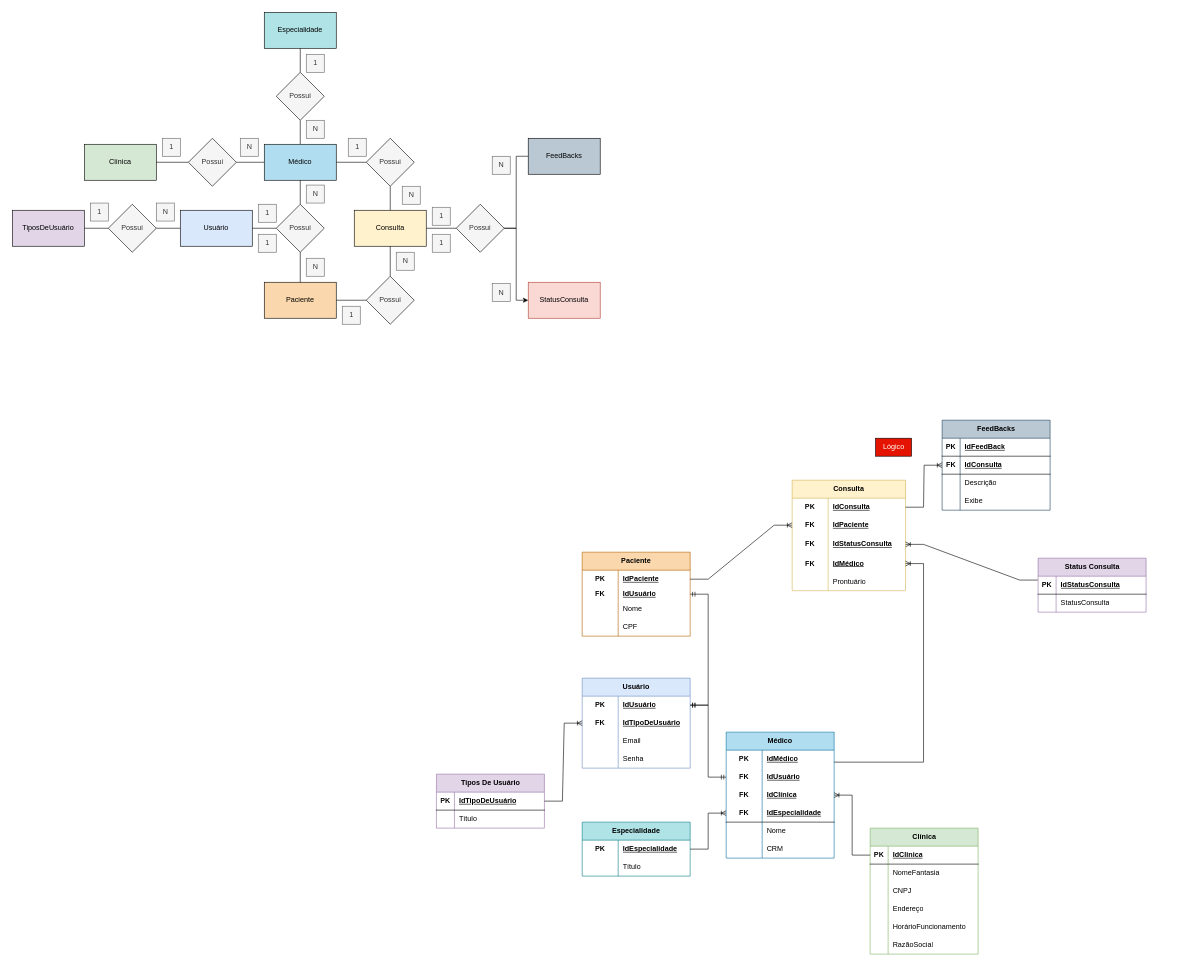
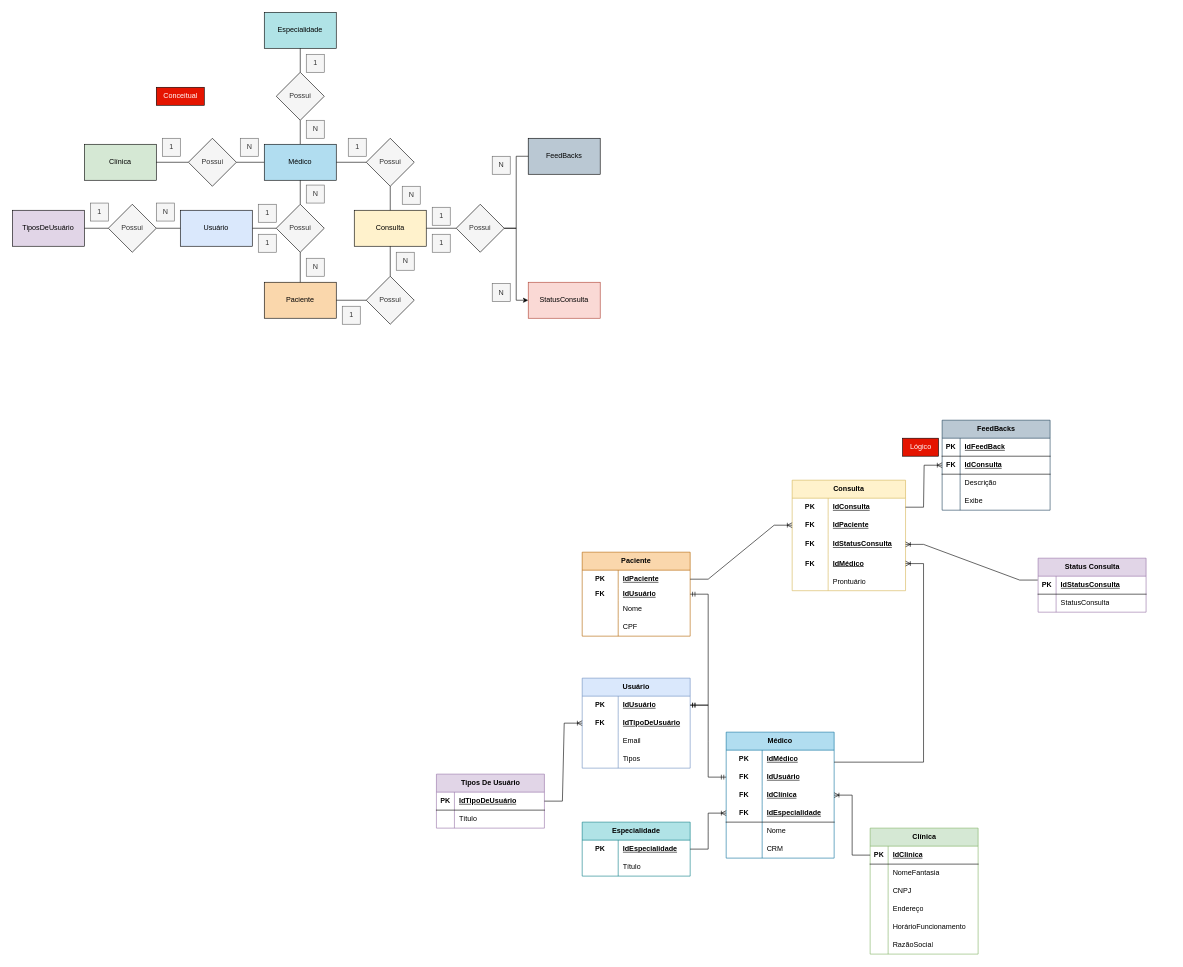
+ <mxCell id="17" value="&lt;font style=&quot;vertical-align: inherit;&quot;&gt;&lt;font style=&quot;vertical-align: inherit;&quot;&gt;Conceitual&lt;/font&gt;&lt;/font&gt;" style="text;html=1;align=center;verticalAlign=middle;resizable=0;points=[];autosize=1;strokeColor=default;fillColor=#e51400;fontColor=#ffffff;" parent="1" vertex="1"><mxGeometry x="260" y="145" width="80" height="30" as="geometry" /></mxCell>
- <mxCell id="48" value="Lógico" style="text;html=1;align=center;verticalAlign=middle;resizable=0;points=[];autosize=1;strokeColor=default;fillColor=#e51400;fontColor=#ffffff;" parent="1" vertex="1"><mxGeometry x="1459" y="730" width="60" height="30" as="geometry" /></mxCell>
+ <mxCell id="48" value="Lógico" style="text;html=1;align=center;verticalAlign=middle;resizable=0;points=[];autosize=1;strokeColor=default;fillColor=#e51400;fontColor=#ffffff;" parent="1" vertex="1"><mxGeometry x="1504" y="730" width="60" height="30" as="geometry" /></mxCell>
- <mxCell id="106" value="Senha" style="shape=partialRectangle;connectable=0;fillColor=none;top=0;left=0;bottom=0;right=0;align=left;spacingLeft=6;overflow=hidden;html=1;whiteSpace=wrap;" parent="104" vertex="1"><mxGeometry x="60" width="120" height="30" as="geometry"><mxRectangle width="120" height="30" as="alternateBounds" /></mxGeometry></mxCell>
+ <mxCell id="106" value="Tipos" style="shape=partialRectangle;connectable=0;fillColor=none;top=0;left=0;bottom=0;right=0;align=left;spacingLeft=6;overflow=hidden;html=1;whiteSpace=wrap;" parent="104" vertex="1"><mxGeometry x="60" width="120" height="30" as="geometry"><mxRectangle width="120" height="30" as="alternateBounds" /></mxGeometry></mxCell>
